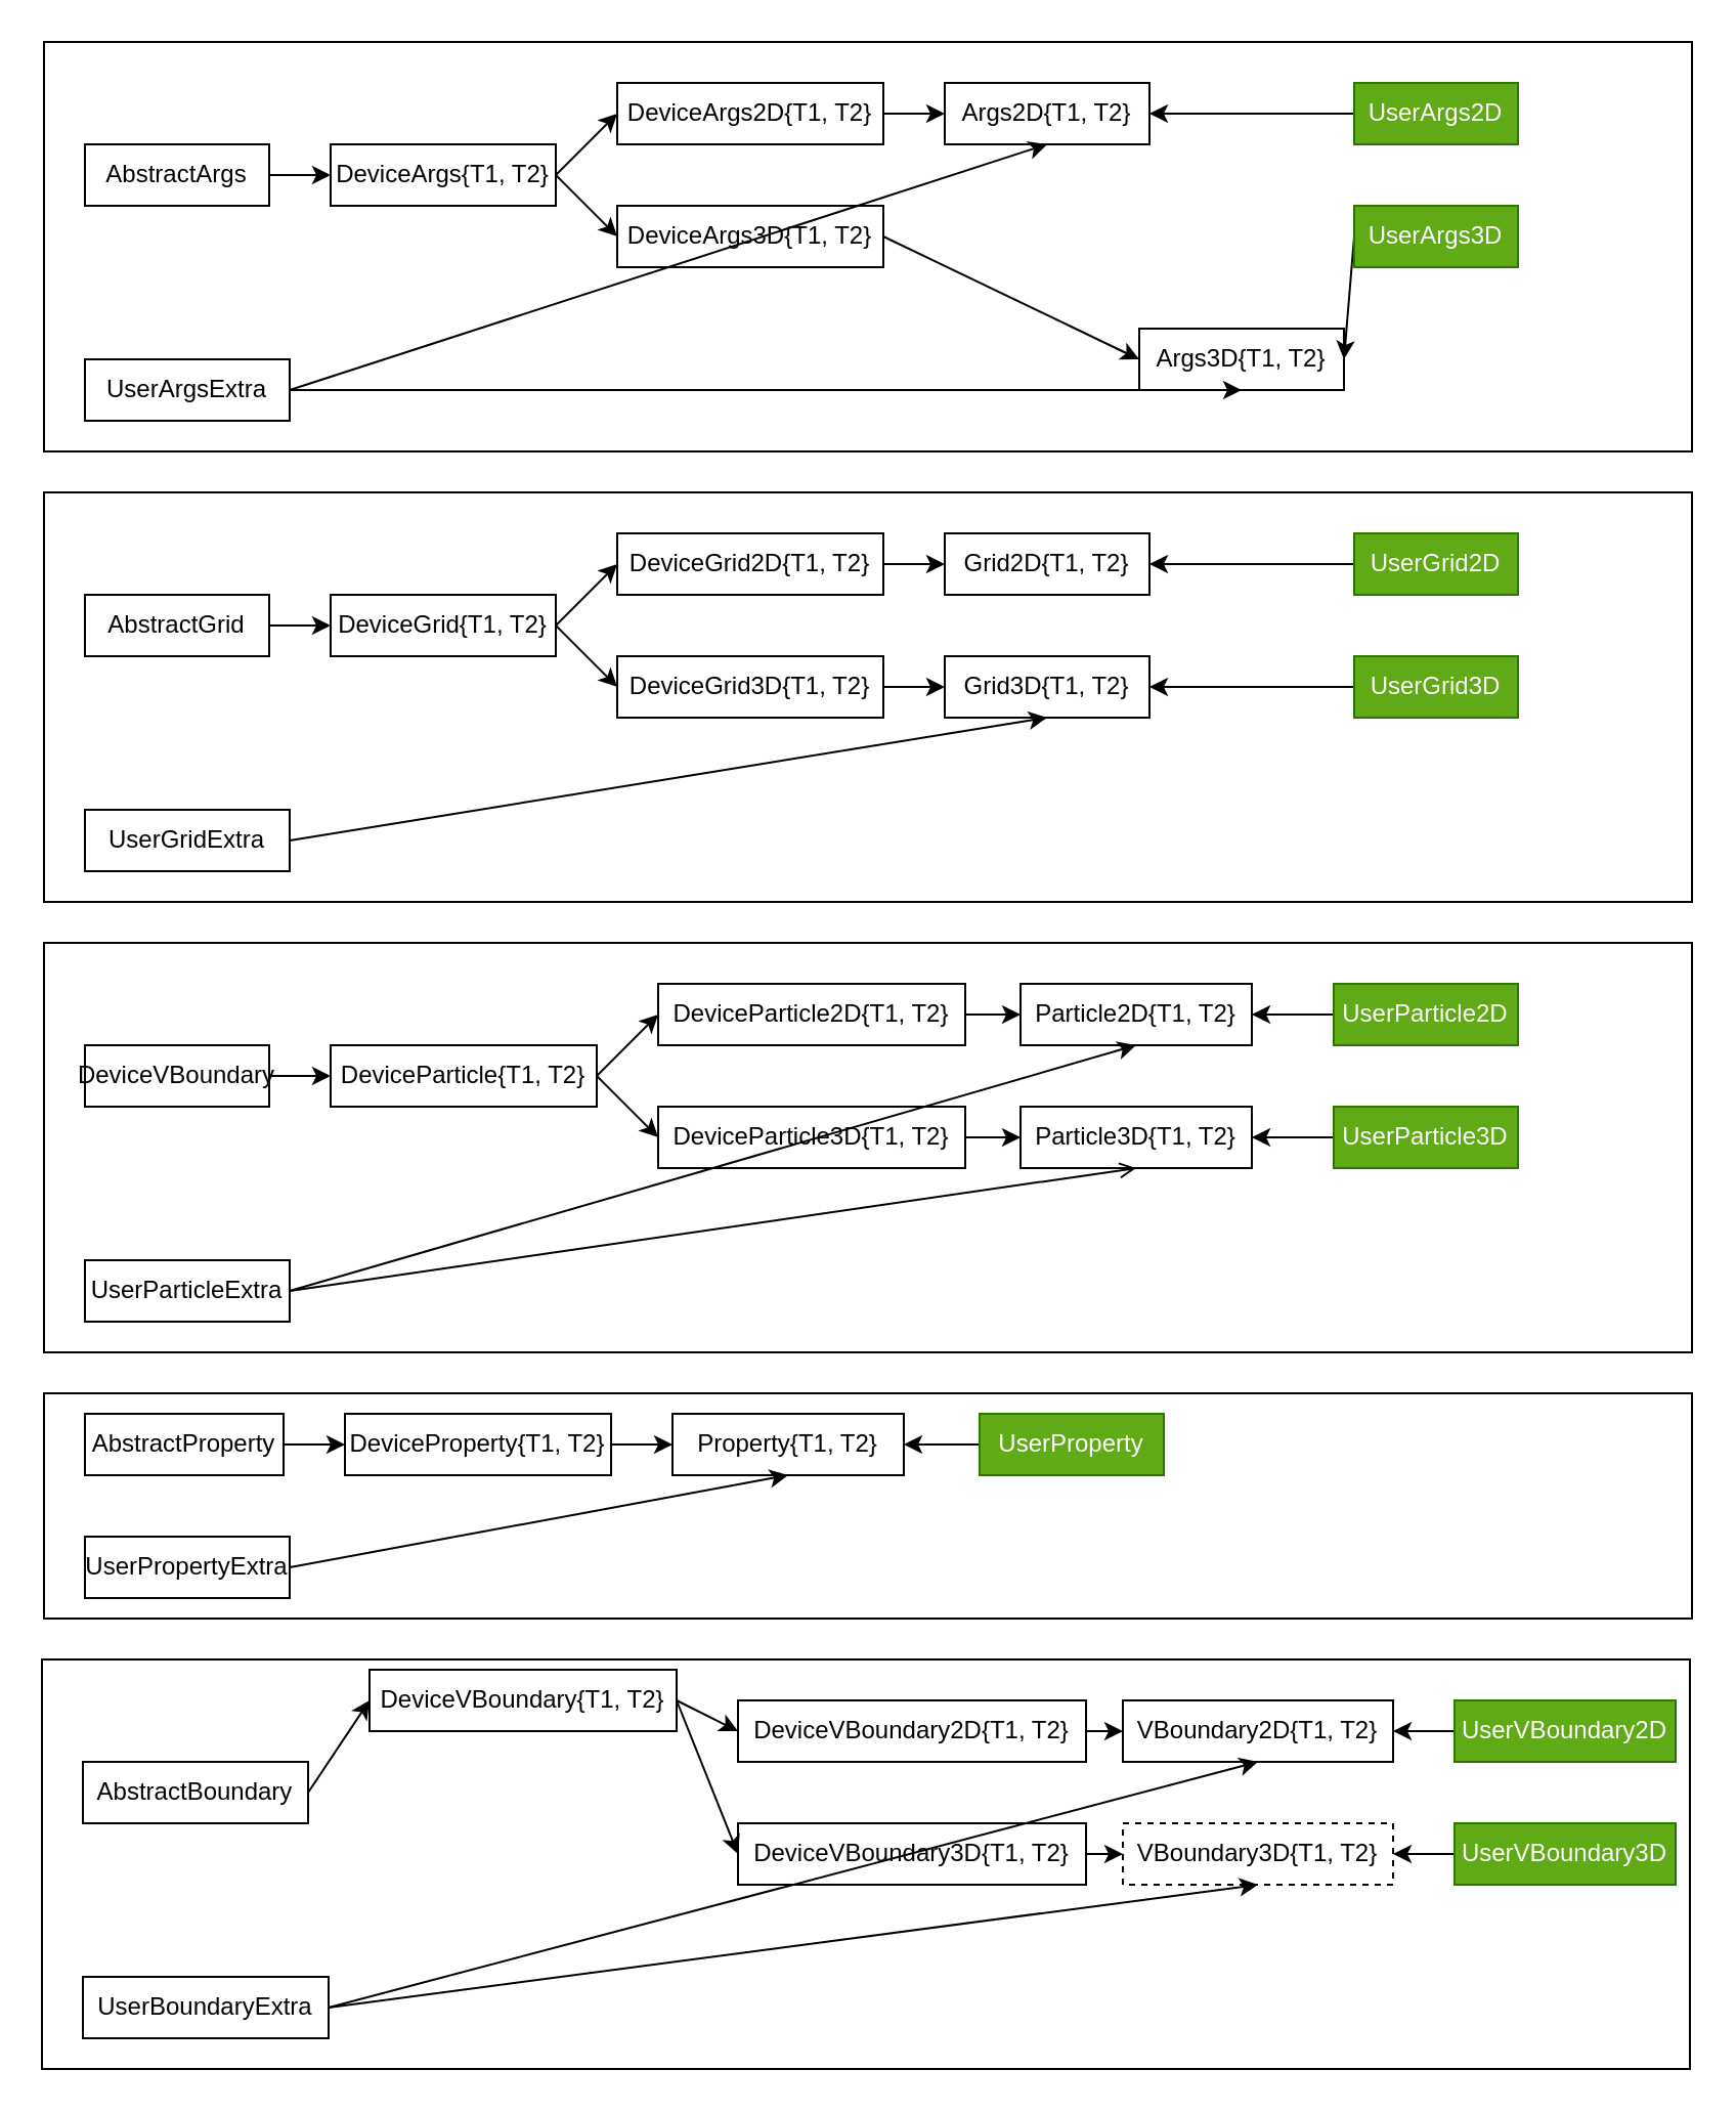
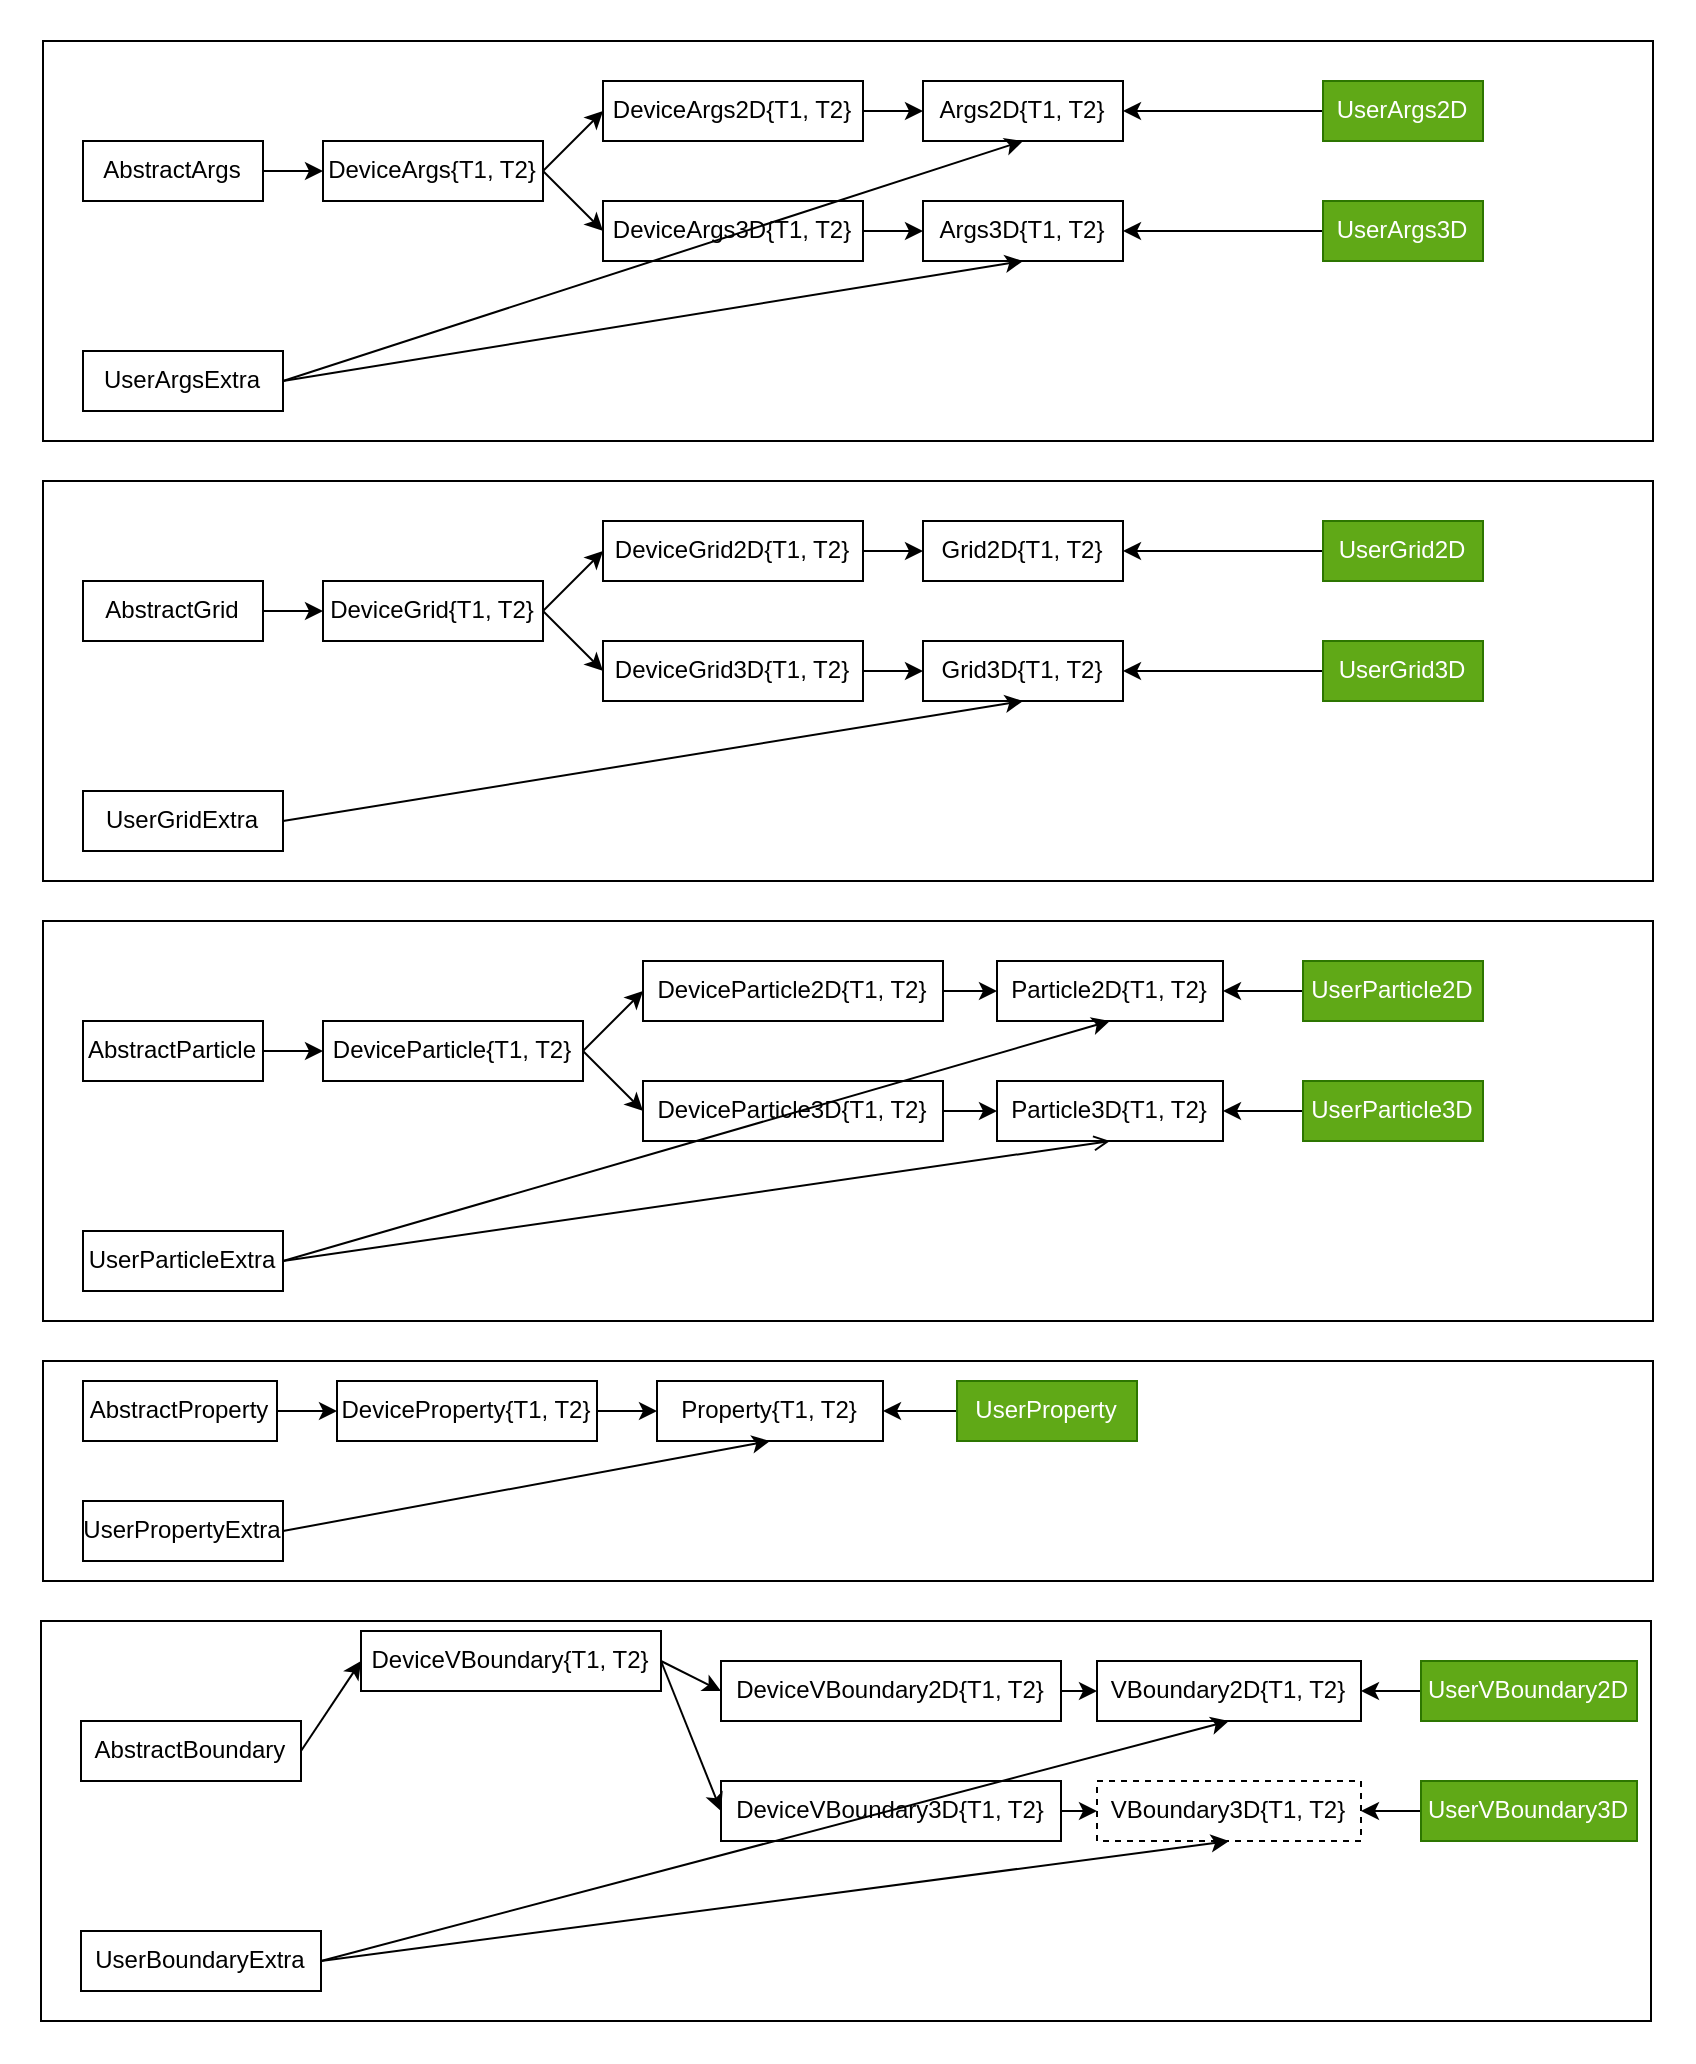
- <mxCell id="16" value="Args3D{T1, T2}" style="rounded=0;whiteSpace=wrap;html=1;fillColor=none;" vertex="1" parent="2"><mxGeometry x="535" y="140" width="100" height="30" as="geometry" /></mxCell>
+ <mxCell id="16" value="Args3D{T1, T2}" style="rounded=0;whiteSpace=wrap;html=1;fillColor=none;" vertex="1" parent="2"><mxGeometry x="440" y="80" width="100" height="30" as="geometry" /></mxCell>
- <mxCell id="43" value="DeviceVBoundary" style="rounded=0;whiteSpace=wrap;html=1;fillColor=none;" vertex="1" parent="41"><mxGeometry x="20" y="50" width="90" height="30" as="geometry" /></mxCell>
+ <mxCell id="43" value="AbstractParticle" style="rounded=0;whiteSpace=wrap;html=1;fillColor=none;" vertex="1" parent="41"><mxGeometry x="20" y="50" width="90" height="30" as="geometry" /></mxCell>
